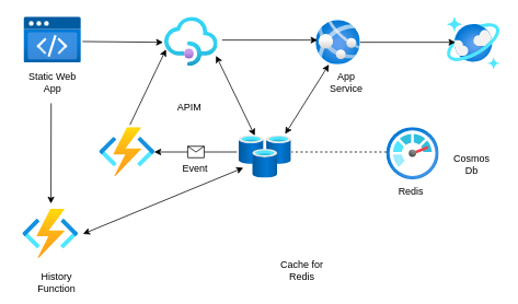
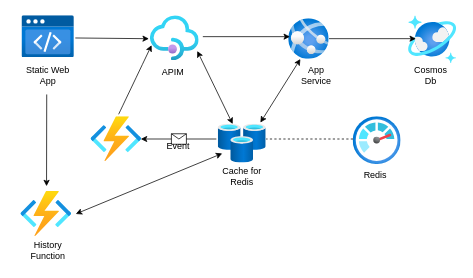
- <mxCell id="17" value="APIM" style="text;html=1;strokeColor=none;fillColor=none;align=center;verticalAlign=middle;whiteSpace=wrap;rounded=0;" parent="1" vertex="1"><mxGeometry x="200" y="115.5" width="60" height="30" as="geometry" /></mxCell>
+ <mxCell id="17" value="APIM" style="text;html=1;strokeColor=none;fillColor=none;align=center;verticalAlign=middle;whiteSpace=wrap;rounded=0;" parent="1" vertex="1"><mxGeometry x="200" y="80.5" width="60" height="30" as="geometry" /></mxCell>
- <mxCell id="19" value="Cosmos Db" style="text;html=1;strokeColor=none;fillColor=none;align=center;verticalAlign=middle;whiteSpace=wrap;rounded=0;" parent="1" vertex="1"><mxGeometry x="544" y="184.5" width="60" height="30" as="geometry" /></mxCell>
+ <mxCell id="19" value="Cosmos Db" style="text;html=1;strokeColor=none;fillColor=none;align=center;verticalAlign=middle;whiteSpace=wrap;rounded=0;" parent="1" vertex="1"><mxGeometry x="544" y="84.5" width="60" height="30" as="geometry" /></mxCell>
- <mxCell id="24" value="Event" style="text;strokeColor=none;align=center;fillColor=none;html=1;verticalAlign=middle;whiteSpace=wrap;rounded=0;" parent="1" vertex="1"><mxGeometry x="219.25" y="195" width="35.5" height="19" as="geometry" /></mxCell>
+ <mxCell id="24" value="Event" style="text;strokeColor=none;align=center;fillColor=none;html=1;verticalAlign=middle;whiteSpace=wrap;rounded=0;" parent="1" vertex="1"><mxGeometry x="219.25" y="185" width="35.5" height="19" as="geometry" /></mxCell>
- <mxCell id="20" value="Cache for Redis" style="text;html=1;strokeColor=none;fillColor=none;align=center;verticalAlign=middle;whiteSpace=wrap;rounded=0;" parent="1" vertex="1"><mxGeometry x="337" y="315" width="60" height="30" as="geometry" /></mxCell>
+ <mxCell id="20" value="Cache for Redis" style="text;html=1;strokeColor=none;fillColor=none;align=center;verticalAlign=middle;whiteSpace=wrap;rounded=0;" parent="1" vertex="1"><mxGeometry x="292" y="220" width="60" height="30" as="geometry" /></mxCell>
- <mxCell id="26" value="History Function" style="text;html=1;strokeColor=none;fillColor=none;align=center;verticalAlign=middle;whiteSpace=wrap;rounded=0;" vertex="1" parent="1"><mxGeometry x="25" y="329" width="86" height="30" as="geometry" /></mxCell>
+ <mxCell id="26" value="History Function" style="text;html=1;strokeColor=none;fillColor=none;align=center;verticalAlign=middle;whiteSpace=wrap;rounded=0;" vertex="1" parent="1"><mxGeometry x="20" y="319" width="86" height="30" as="geometry" /></mxCell>
